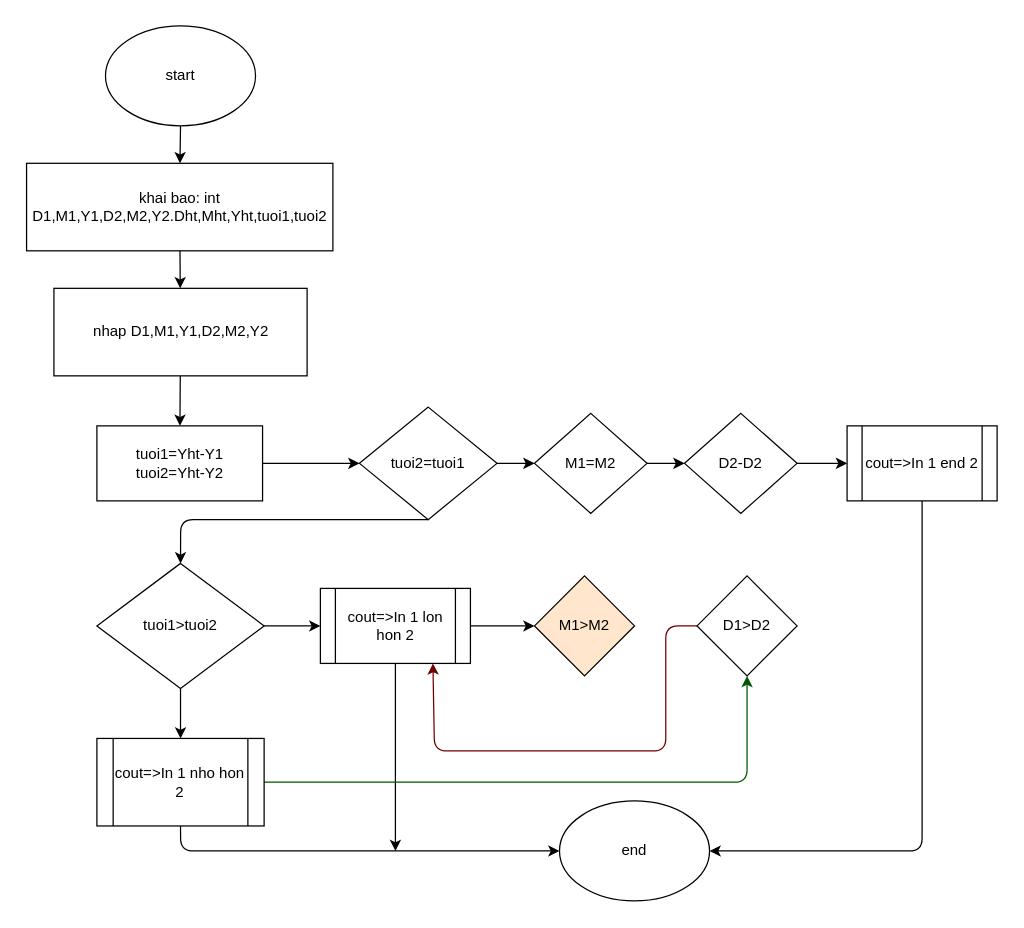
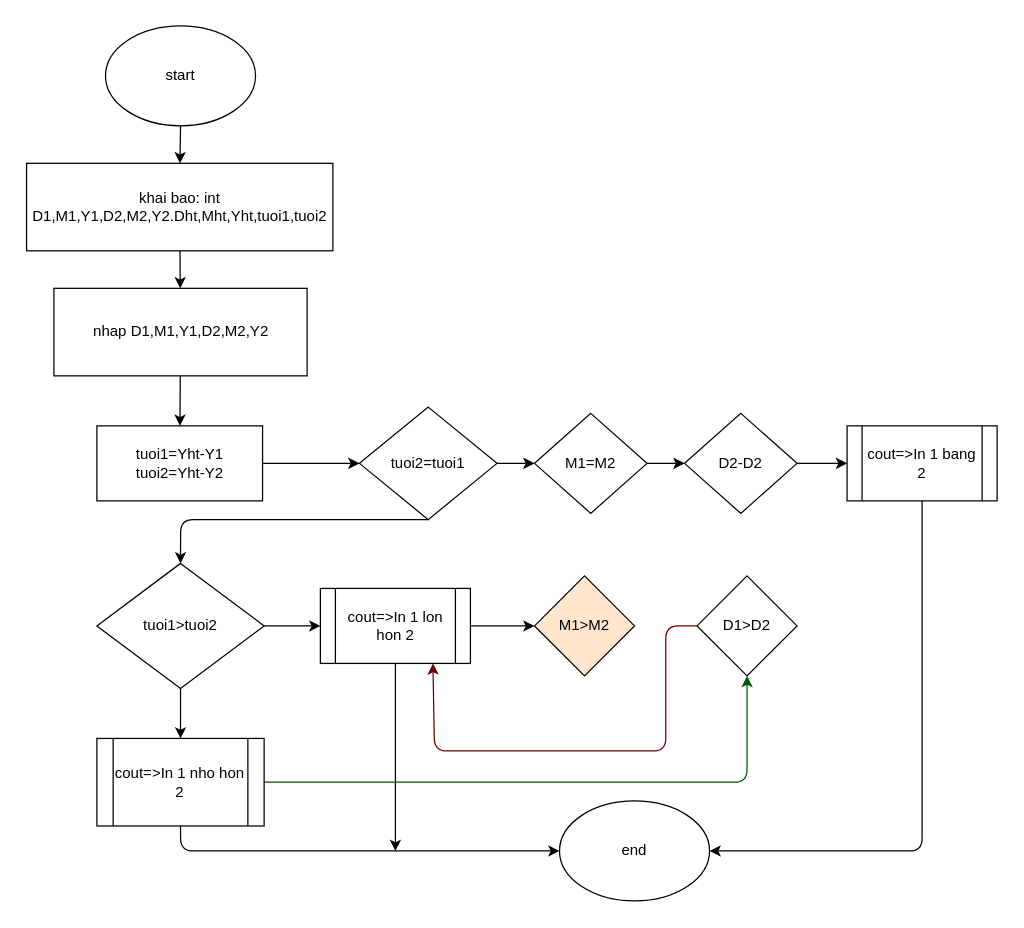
- <mxCell id="18" value="cout=&amp;gt;In 1 end 2" style="shape=process;whiteSpace=wrap;html=1;backgroundOutline=1;" vertex="1" parent="1"><mxGeometry x="677" y="340" width="120" height="60" as="geometry" /></mxCell>
+ <mxCell id="18" value="cout=&amp;gt;In 1 bang 2" style="shape=process;whiteSpace=wrap;html=1;backgroundOutline=1;" vertex="1" parent="1"><mxGeometry x="677" y="340" width="120" height="60" as="geometry" /></mxCell>
